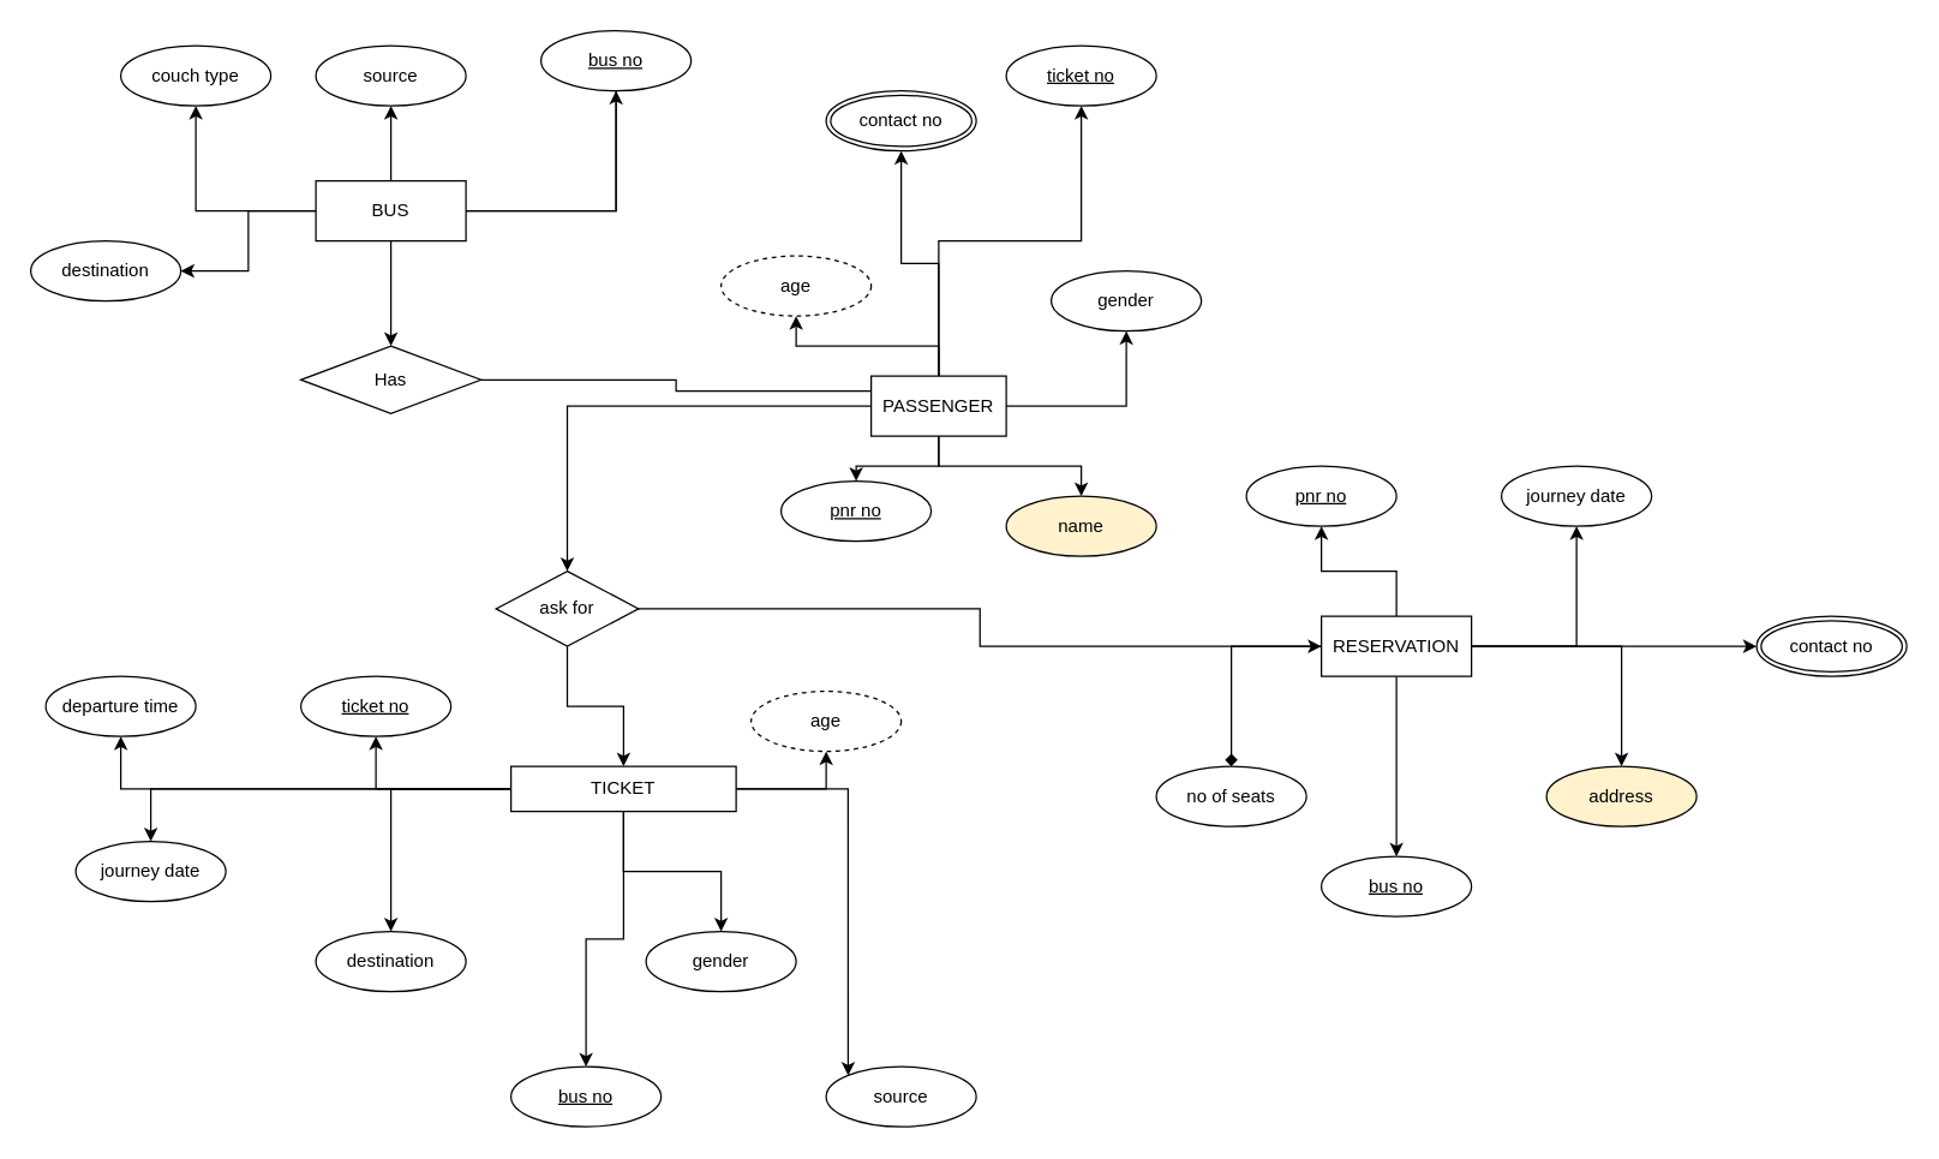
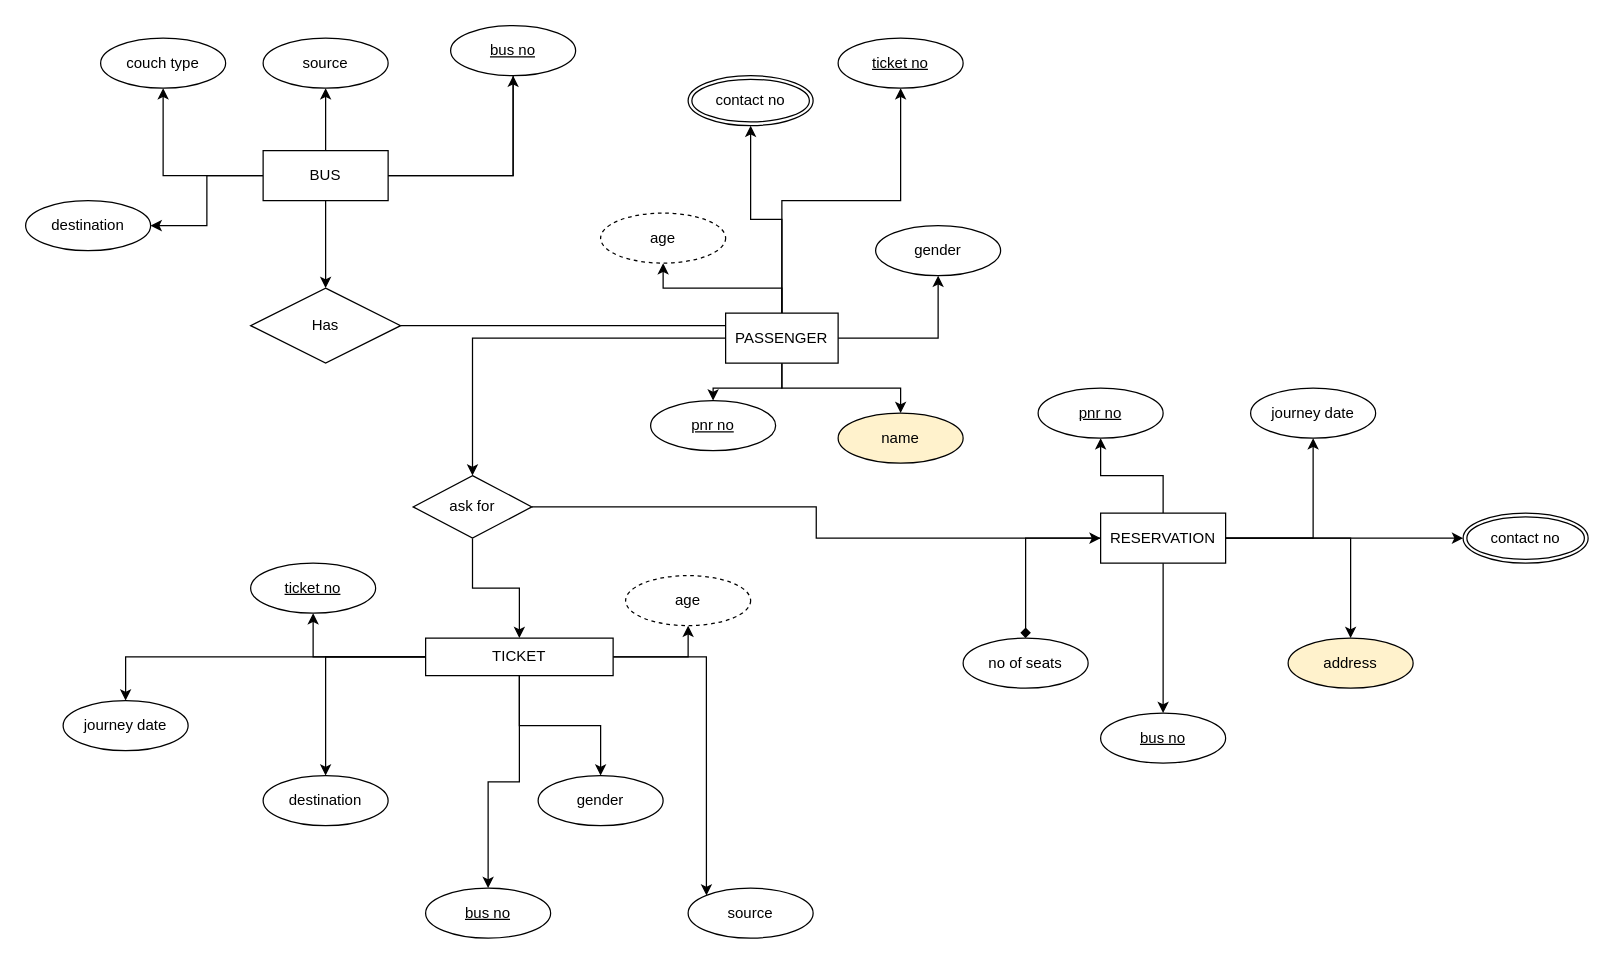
- <mxCell id="11" value="Has" style="shape=rhombus;perimeter=rhombusPerimeter;whiteSpace=wrap;html=1;align=center;" vertex="1" parent="1"><mxGeometry x="200" y="230" width="120" height="45" as="geometry" /></mxCell>
+ <mxCell id="11" value="Has" style="shape=rhombus;perimeter=rhombusPerimeter;whiteSpace=wrap;html=1;align=center;" vertex="1" parent="1"><mxGeometry x="200" y="230" width="120" height="60" as="geometry" /></mxCell>
- <mxCell id="47" value="departure time" style="ellipse;whiteSpace=wrap;html=1;align=center;" vertex="1" parent="1"><mxGeometry x="30" y="450" width="100" height="40" as="geometry" /></mxCell>
- <mxCell id="35" style="edgeStyle=orthogonalEdgeStyle;rounded=0;orthogonalLoop=1;jettySize=auto;html=1;exitX=0;exitY=0.5;exitDx=0;exitDy=0;entryX=0.5;entryY=1;entryDx=0;entryDy=0;" edge="1" parent="1" source="38" target="47"><mxGeometry relative="1" as="geometry" /></mxCell>
